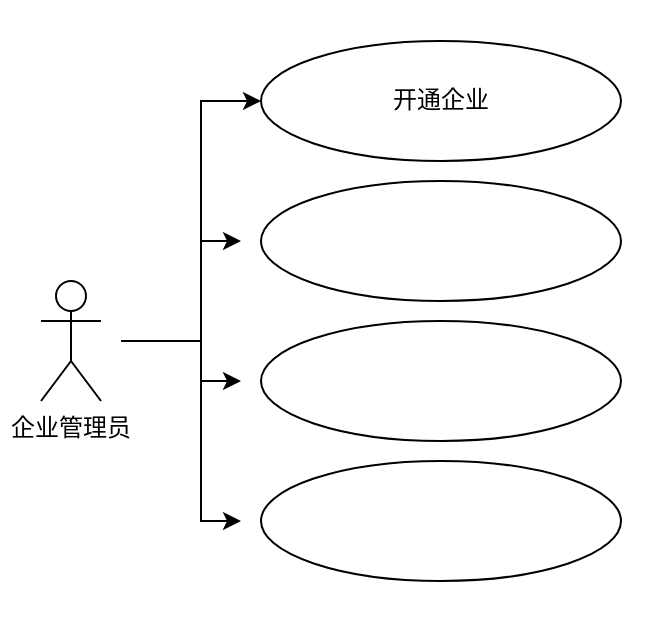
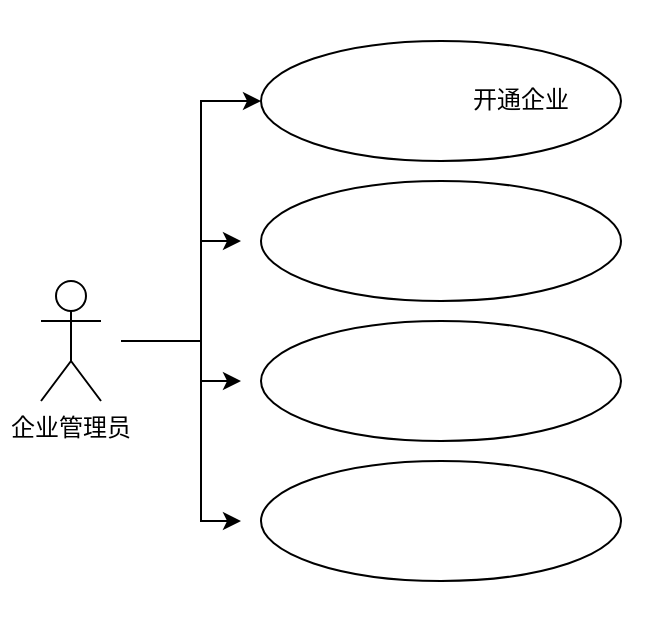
- <mxCell id="11" value="开通企业" style="text;html=1;align=center;verticalAlign=middle;resizable=0;points=[];autosize=1;strokeColor=none;fillColor=none;" vertex="1" parent="1"><mxGeometry x="190" y="40" width="60" height="20" as="geometry" /></mxCell>
+ <mxCell id="11" value="开通企业" style="text;html=1;align=center;verticalAlign=middle;resizable=0;points=[];autosize=1;strokeColor=none;fillColor=none;" vertex="1" parent="1"><mxGeometry x="230" y="40" width="60" height="20" as="geometry" /></mxCell>
